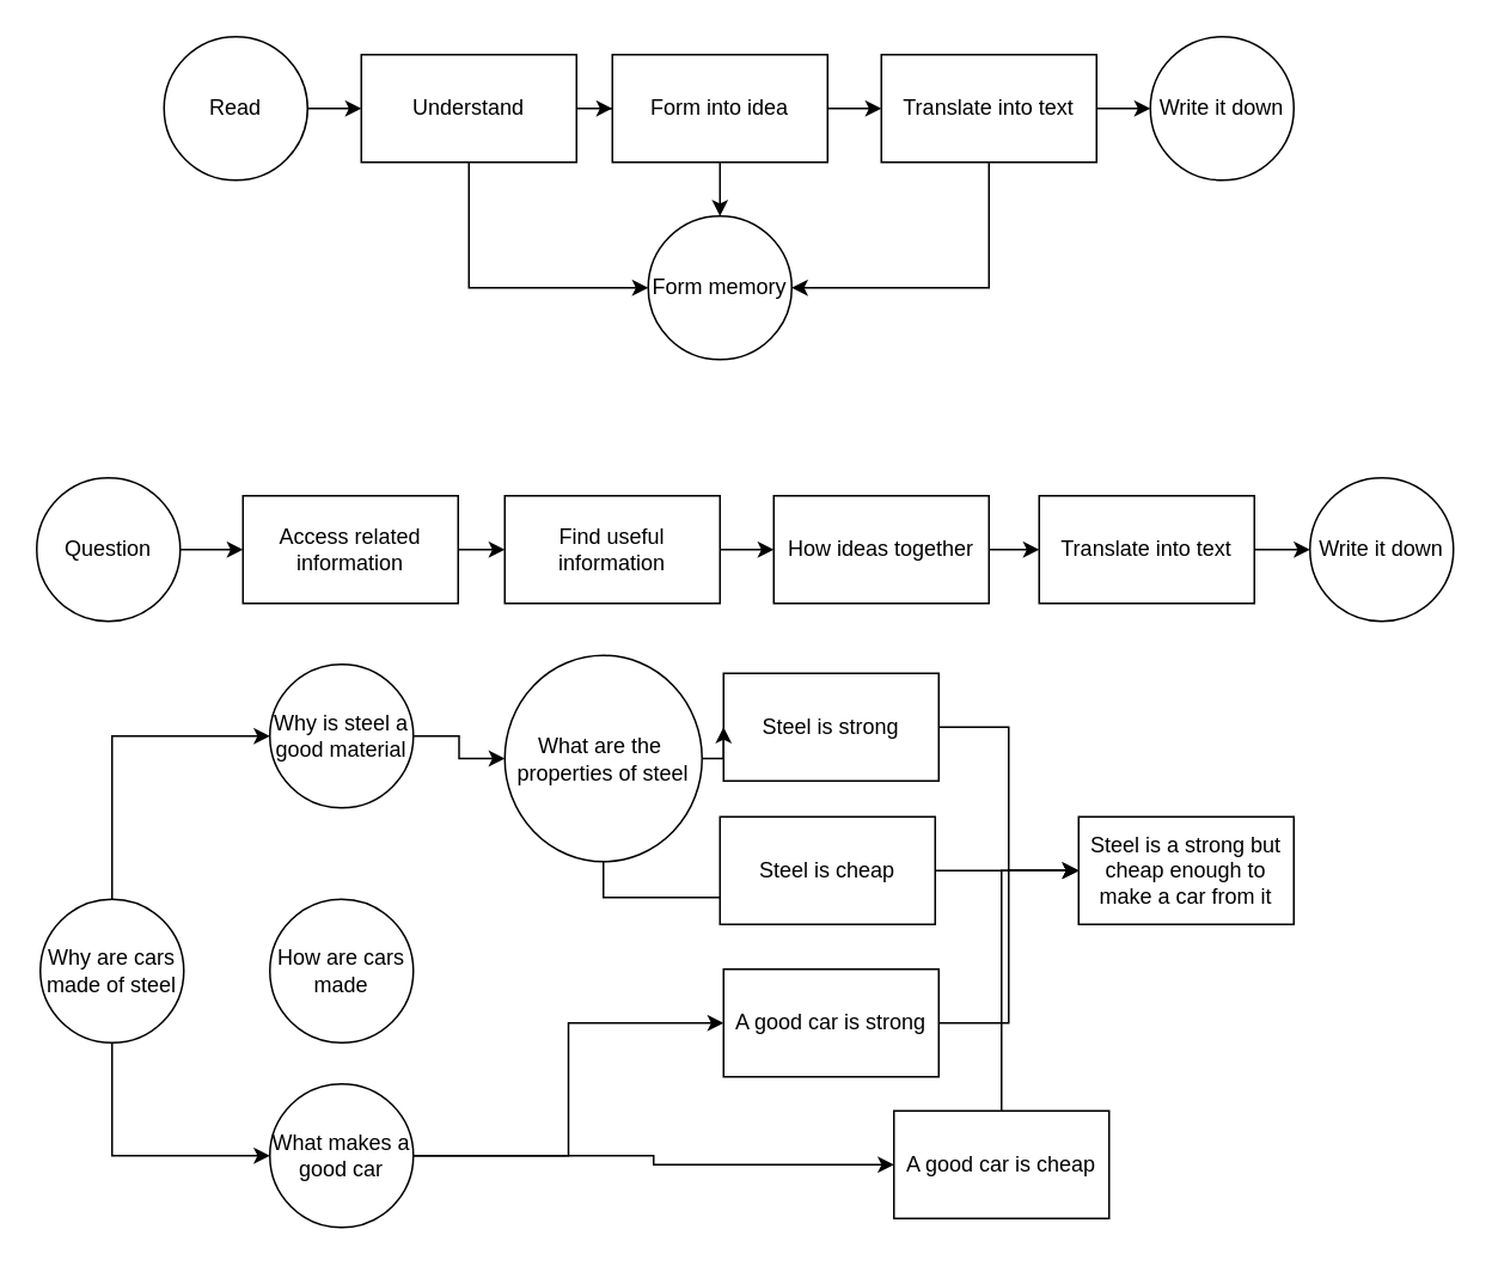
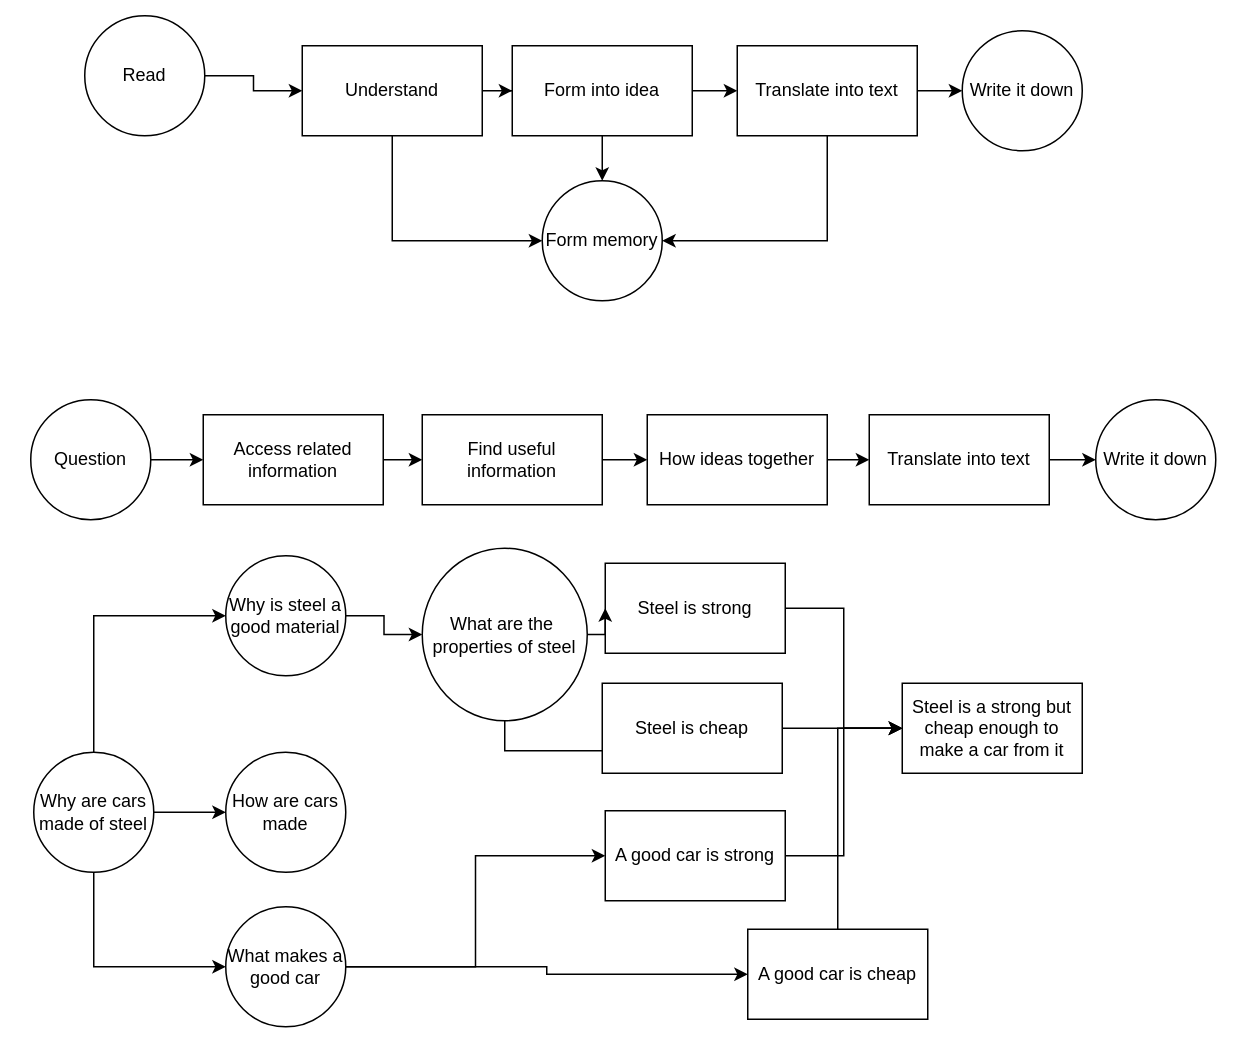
- <mxCell id="3" value="Read" style="ellipse;whiteSpace=wrap;html=1;aspect=fixed;" vertex="1" parent="1"><mxGeometry x="91" y="20" width="80" height="80" as="geometry" /></mxCell>
+ <mxCell id="3" value="Read" style="ellipse;whiteSpace=wrap;html=1;aspect=fixed;" vertex="1" parent="1"><mxGeometry x="56" y="10" width="80" height="80" as="geometry" /></mxCell>
+ <mxCell id="25" style="edgeStyle=orthogonalEdgeStyle;rounded=0;orthogonalLoop=1;jettySize=auto;html=1;exitX=1;exitY=0.5;exitDx=0;exitDy=0;entryX=0;entryY=0.5;entryDx=0;entryDy=0;" edge="1" parent="1" source="26" target="35"><mxGeometry relative="1" as="geometry" /></mxCell>
